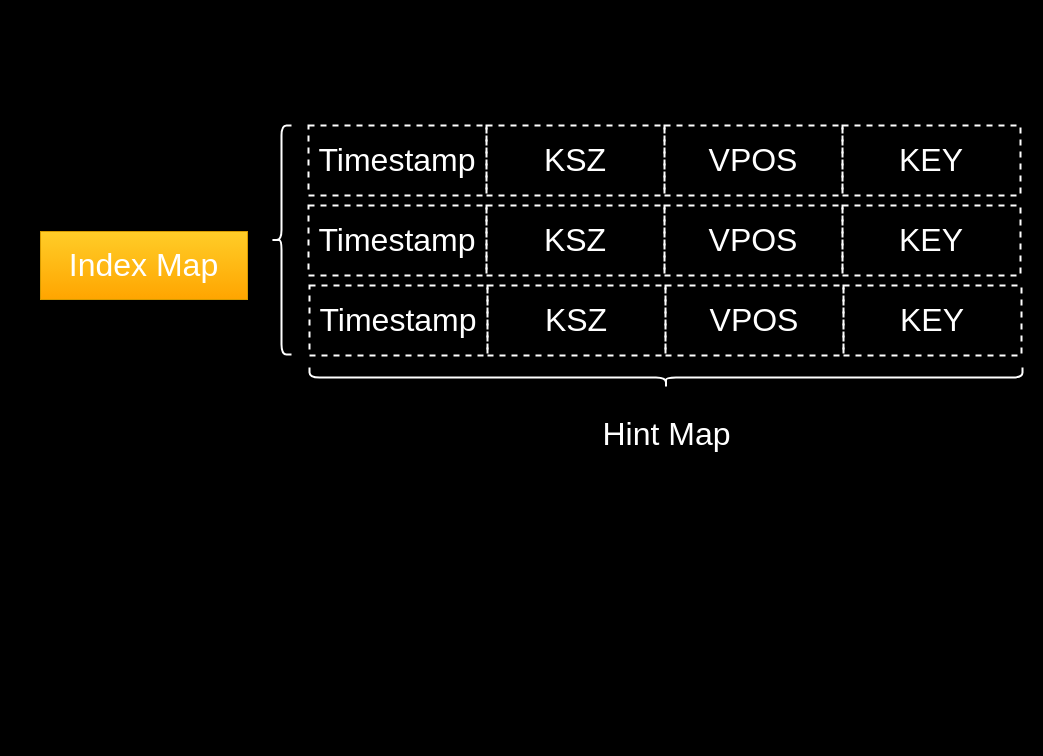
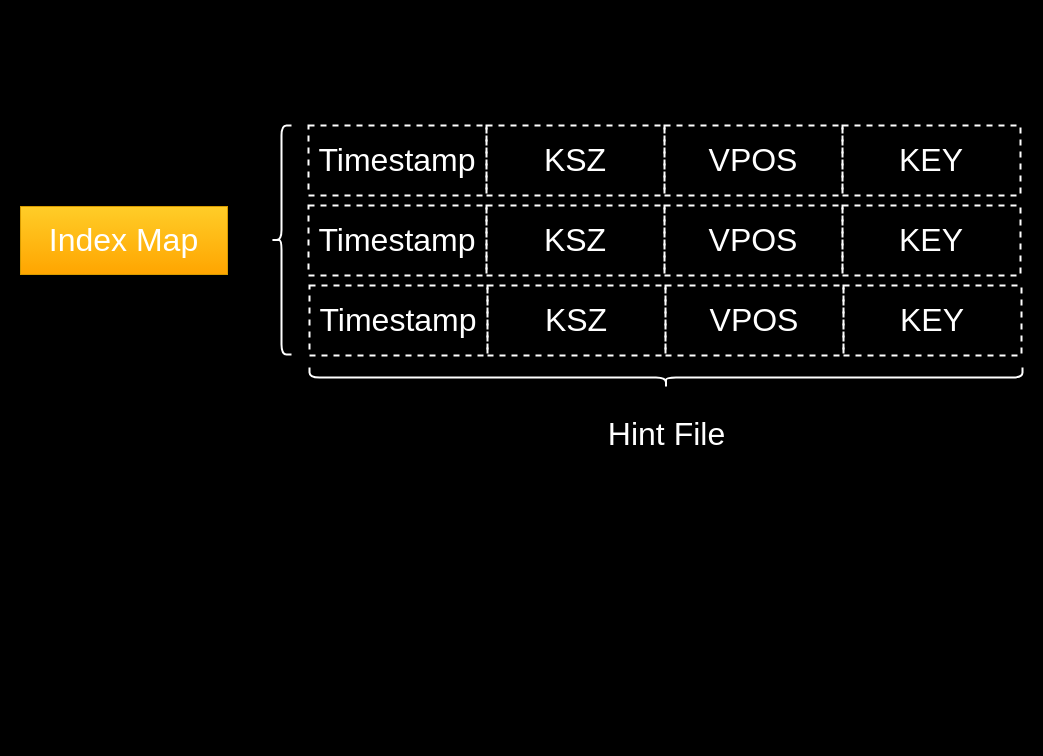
- <mxCell id="3" value="&lt;font style=&quot;font-size: 32px&quot; color=&quot;#ffffff&quot;&gt;Index Map&lt;/font&gt;" style="rounded=0;whiteSpace=wrap;html=1;fillColor=#ffcd28;gradientColor=#ffa500;strokeColor=#d79b00;" vertex="1" parent="2"><mxGeometry x="20" y="106" width="207" height="68" as="geometry" /></mxCell>
+ <mxCell id="3" value="&lt;font style=&quot;font-size: 32px&quot; color=&quot;#ffffff&quot;&gt;Index Map&lt;/font&gt;" style="rounded=0;whiteSpace=wrap;html=1;fillColor=#ffcd28;gradientColor=#ffa500;strokeColor=#d79b00;" vertex="1" parent="2"><mxGeometry y="81" width="207" height="68" as="geometry" /></mxCell>
- <mxCell id="21" value="Hint Map" style="text;html=1;align=center;verticalAlign=middle;resizable=0;points=[];autosize=1;strokeColor=none;fillColor=none;fontSize=32;fontColor=#FFFFFF;" vertex="1" parent="1"><mxGeometry x="602" y="413" width="127" height="42" as="geometry" /></mxCell>
+ <mxCell id="21" value="Hint File" style="text;html=1;align=center;verticalAlign=middle;resizable=0;points=[];autosize=1;strokeColor=none;fillColor=none;fontSize=32;fontColor=#FFFFFF;" vertex="1" parent="1"><mxGeometry x="602" y="413" width="127" height="42" as="geometry" /></mxCell>
